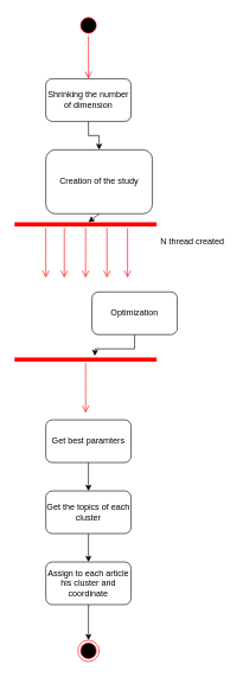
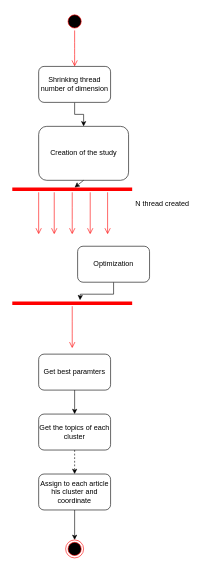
- <mxCell id="5" value="Shrinking the number of dimension" style="rounded=1;whiteSpace=wrap;html=1;" vertex="1" parent="1"><mxGeometry x="64" y="110" width="120" height="60" as="geometry" /></mxCell>
+ <mxCell id="5" value="Shrinking thread number of dimension" style="rounded=1;whiteSpace=wrap;html=1;" vertex="1" parent="1"><mxGeometry x="64" y="110" width="120" height="60" as="geometry" /></mxCell>
- <mxCell id="21" style="edgeStyle=orthogonalEdgeStyle;rounded=0;orthogonalLoop=1;jettySize=auto;html=1;exitX=0.5;exitY=1;exitDx=0;exitDy=0;" edge="1" parent="1" source="22" target="24"><mxGeometry relative="1" as="geometry" /></mxCell>
+ <mxCell id="21" style="edgeStyle=orthogonalEdgeStyle;rounded=0;orthogonalLoop=1;jettySize=auto;html=1;exitX=0.5;exitY=1;exitDx=0;exitDy=0;dashed=1;" edge="1" parent="1" source="22" target="24"><mxGeometry relative="1" as="geometry" /></mxCell>
